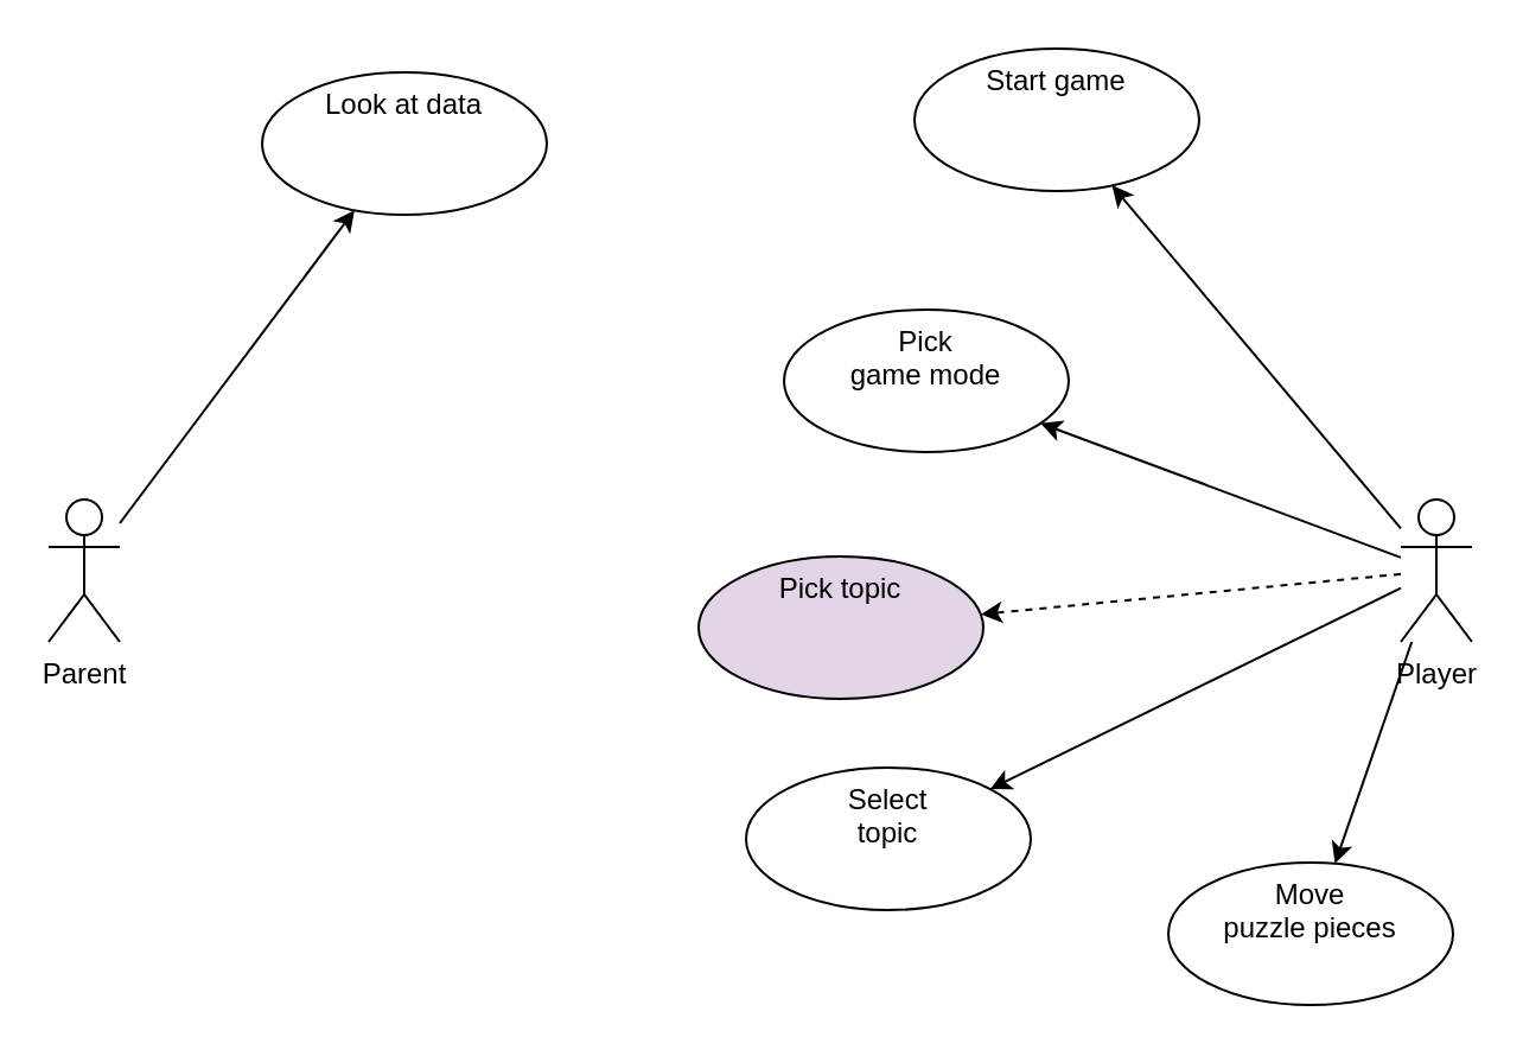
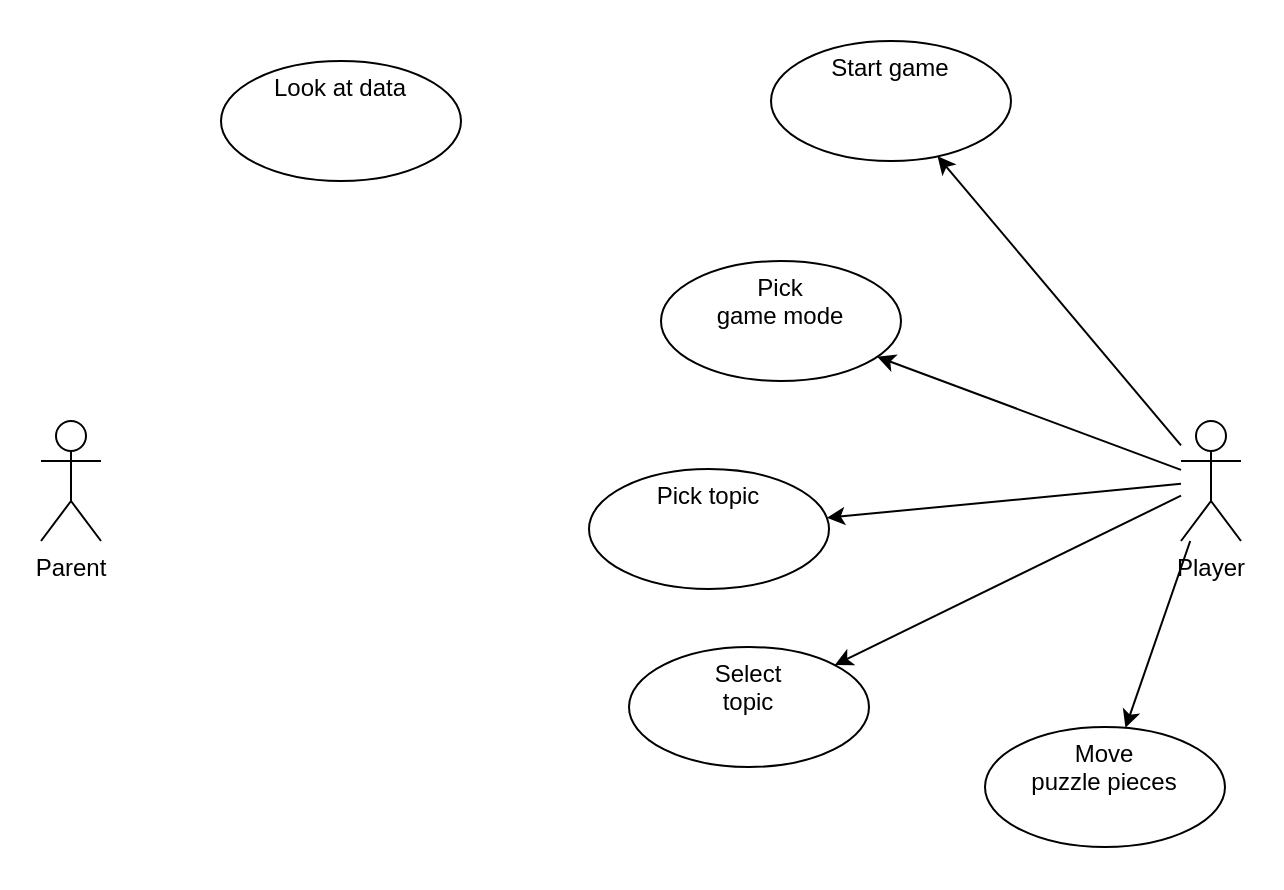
- <mxCell id="2" value="" style="rounded=0;orthogonalLoop=1;jettySize=auto;html=1;" edge="1" parent="1" source="3" target="10"><mxGeometry relative="1" as="geometry" /></mxCell>
- <mxCell id="7" value="" style="edgeStyle=none;rounded=0;orthogonalLoop=1;jettySize=auto;html=1;dashed=1;" edge="1" parent="1" source="9" target="14"><mxGeometry relative="1" as="geometry" /></mxCell>
+ <mxCell id="7" value="" style="edgeStyle=none;rounded=0;orthogonalLoop=1;jettySize=auto;html=1;" edge="1" parent="1" source="9" target="14"><mxGeometry relative="1" as="geometry" /></mxCell>
- <mxCell id="14" value="Pick topic" style="ellipse;whiteSpace=wrap;html=1;verticalAlign=top;fillColor=#e1d5e7;" vertex="1" parent="1"><mxGeometry x="294" y="234" width="120" height="60" as="geometry" /></mxCell>
+ <mxCell id="14" value="Pick topic" style="ellipse;whiteSpace=wrap;html=1;verticalAlign=top;" vertex="1" parent="1"><mxGeometry x="294" y="234" width="120" height="60" as="geometry" /></mxCell>
